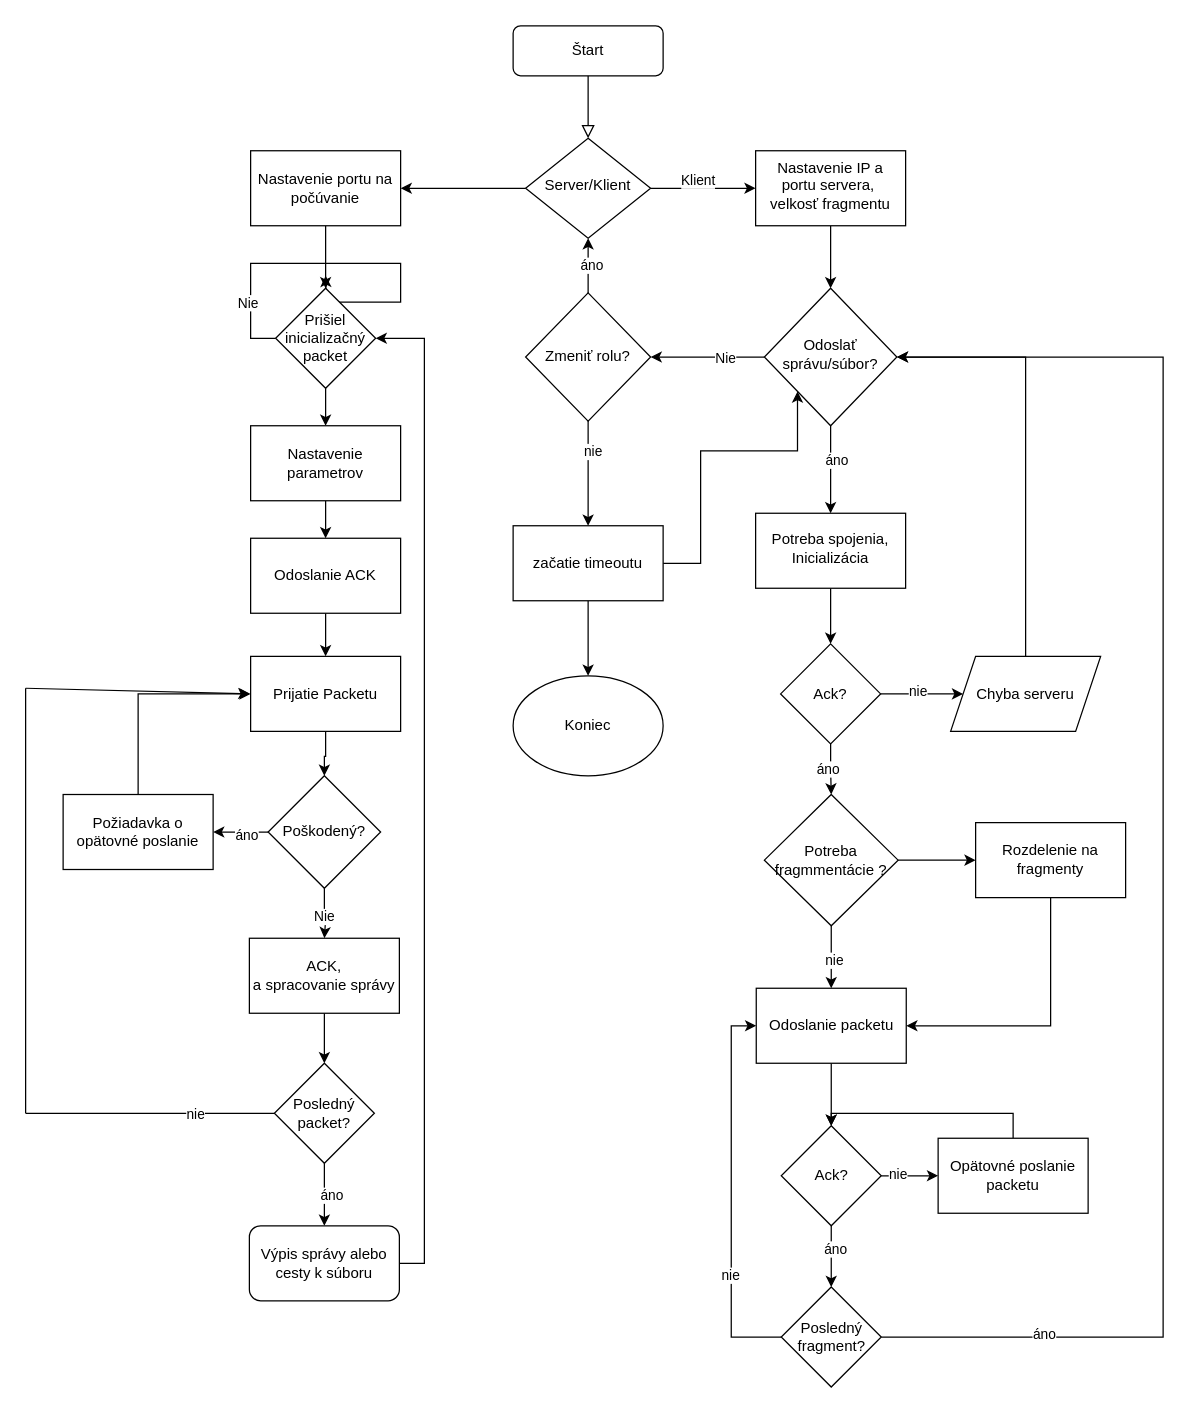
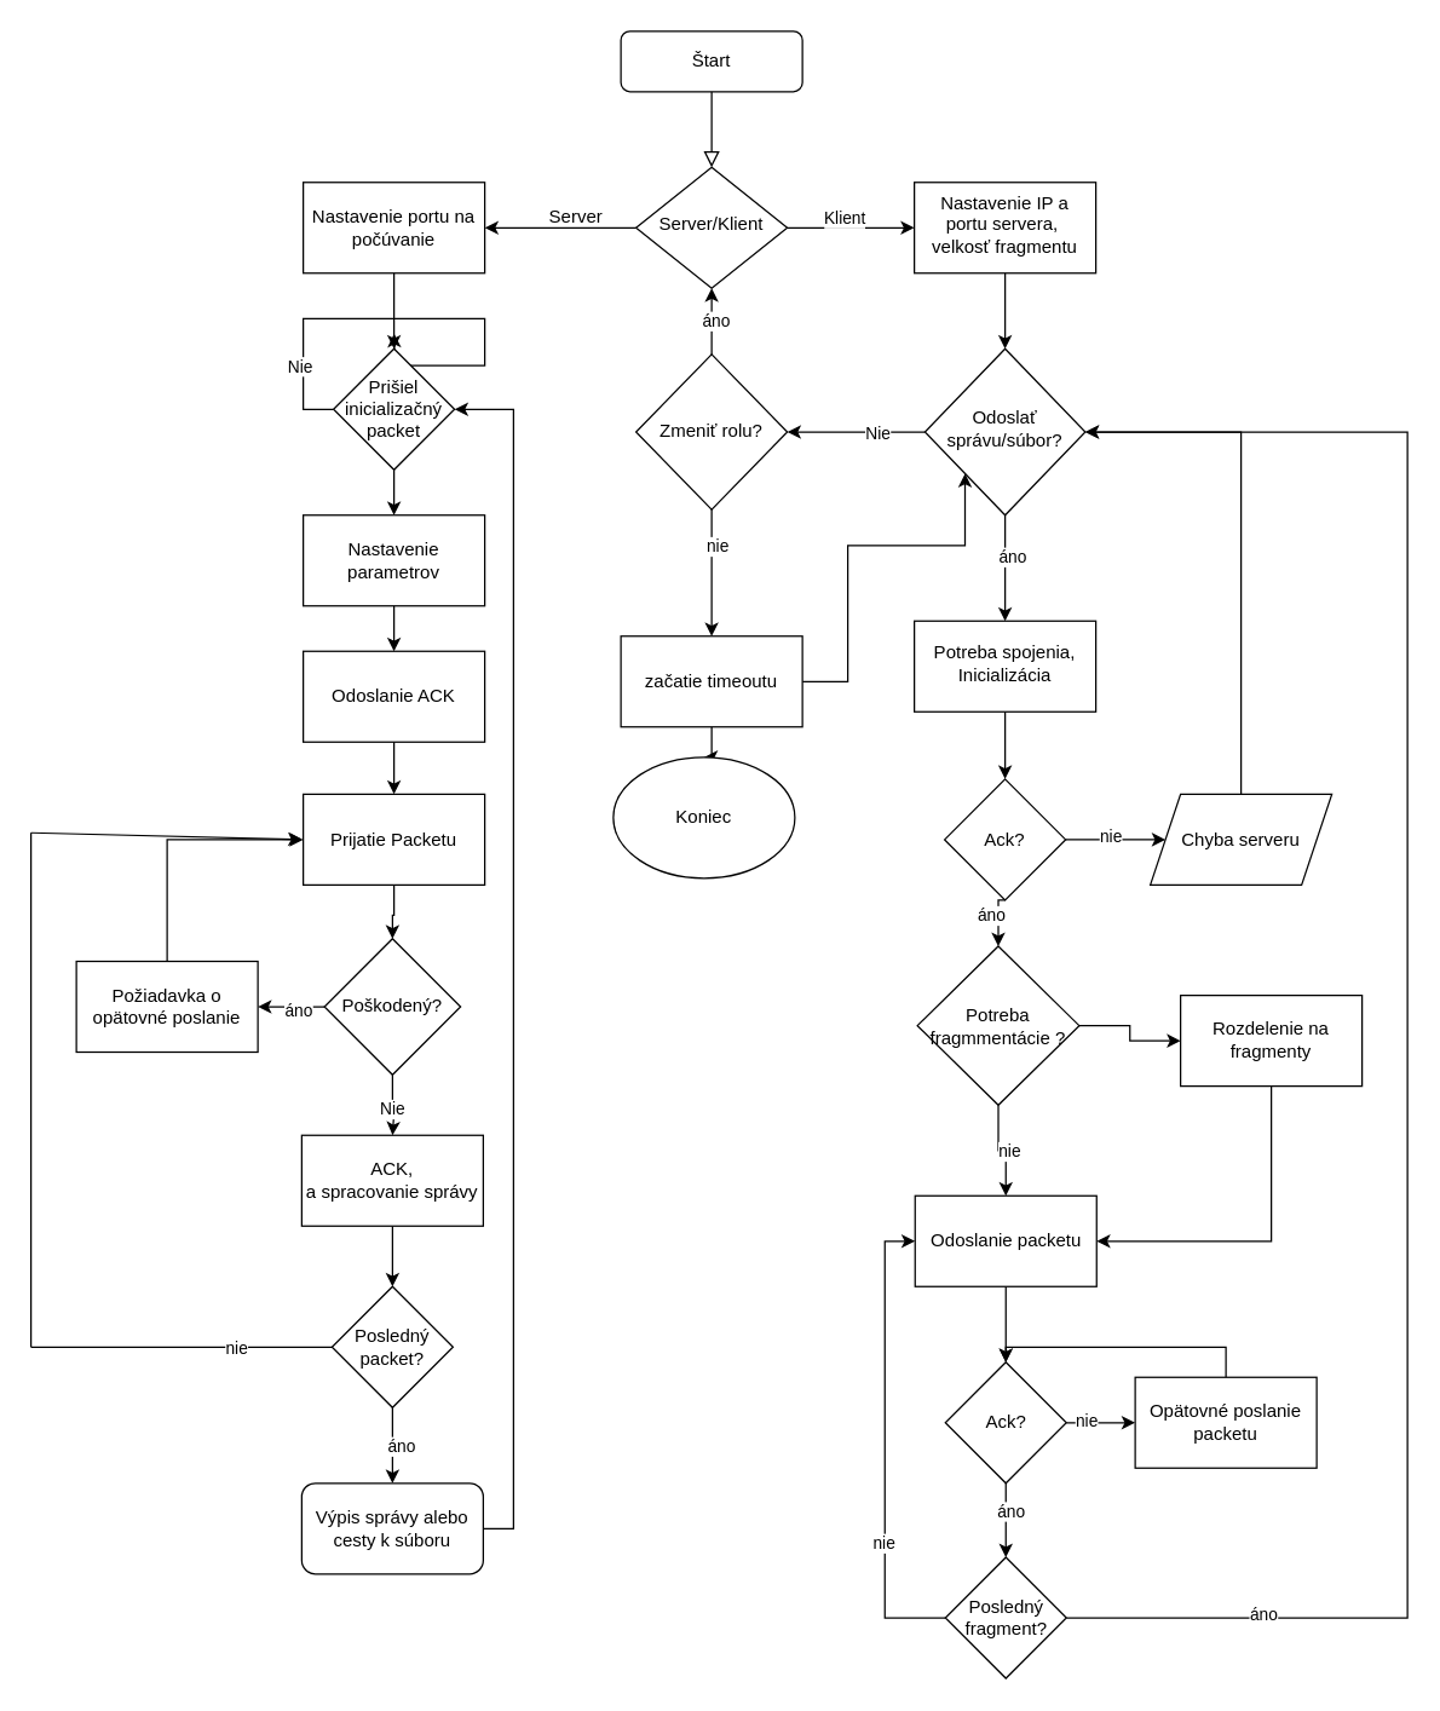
+ <mxCell id="10" value="Server" style="text;html=1;align=center;verticalAlign=middle;resizable=0;points=[];autosize=1;strokeColor=none;fillColor=none;" vertex="1" parent="1"><mxGeometry x="350" y="128" width="60" height="30" as="geometry" /></mxCell>
- <mxCell id="56" value="Koniec" style="ellipse;whiteSpace=wrap;html=1;" vertex="1" parent="1"><mxGeometry x="410.003" y="540" width="120" height="80" as="geometry" /></mxCell>
+ <mxCell id="56" value="Koniec" style="ellipse;whiteSpace=wrap;html=1;" vertex="1" parent="1"><mxGeometry x="405.003" y="500" width="120" height="80" as="geometry" /></mxCell>
- <mxCell id="67" value="Potreba fragmmentácie ?" style="rhombus;whiteSpace=wrap;html=1;" vertex="1" parent="1"><mxGeometry x="611" y="635" width="107" height="105" as="geometry" /></mxCell>
+ <mxCell id="67" value="Potreba fragmmentácie ?" style="rhombus;whiteSpace=wrap;html=1;" vertex="1" parent="1"><mxGeometry x="606" y="625" width="107" height="105" as="geometry" /></mxCell>
